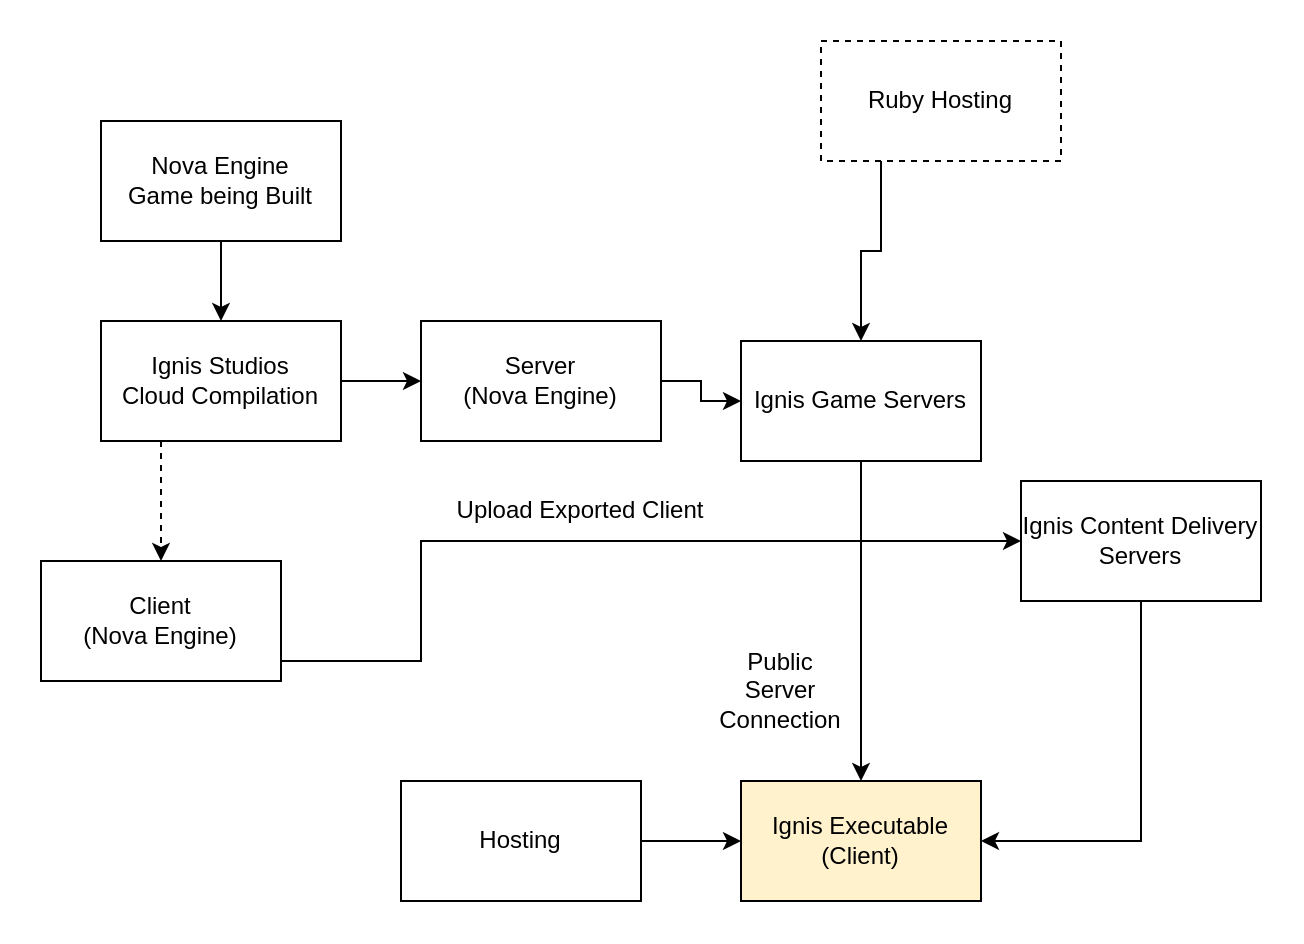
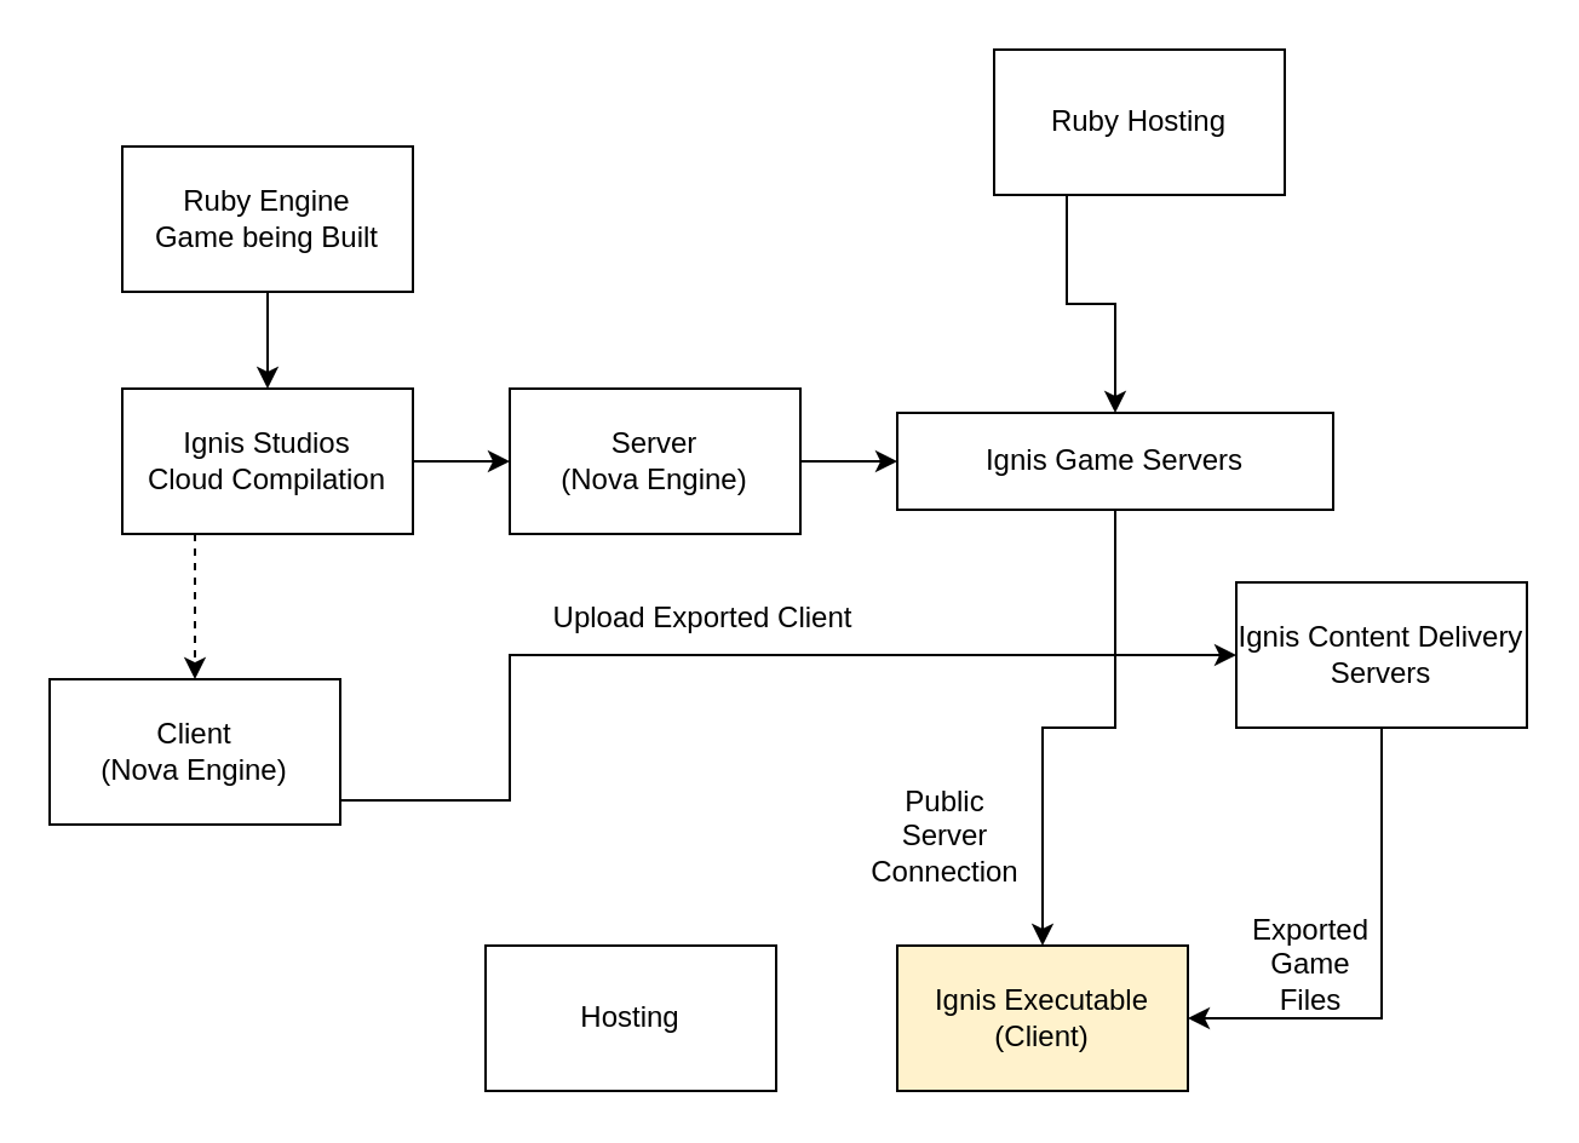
- <mxCell id="12" value="Ruby Hosting" style="rounded=0;whiteSpace=wrap;html=1;dashed=1;" vertex="1" parent="1"><mxGeometry x="410" y="20" width="120" height="60" as="geometry" /></mxCell>
+ <mxCell id="12" value="Ruby Hosting" style="rounded=0;whiteSpace=wrap;html=1;" vertex="1" parent="1"><mxGeometry x="410" y="20" width="120" height="60" as="geometry" /></mxCell>
- <mxCell id="3" value="&lt;div&gt;Nova Engine&lt;/div&gt;&lt;div&gt;Game being Built&lt;br&gt;&lt;/div&gt;" style="rounded=0;whiteSpace=wrap;html=1;" vertex="1" parent="1"><mxGeometry x="50" y="60" width="120" height="60" as="geometry" /></mxCell>
+ <mxCell id="3" value="&lt;div&gt;Ruby Engine&lt;/div&gt;&lt;div&gt;Game being Built&lt;br&gt;&lt;/div&gt;" style="rounded=0;whiteSpace=wrap;html=1;" vertex="1" parent="1"><mxGeometry x="50" y="60" width="120" height="60" as="geometry" /></mxCell>
- <mxCell id="14" value="Ignis Game Servers" style="rounded=0;whiteSpace=wrap;html=1;" vertex="1" parent="1"><mxGeometry x="370" y="170" width="120" height="60" as="geometry" /></mxCell>
+ <mxCell id="14" value="Ignis Game Servers" style="rounded=0;whiteSpace=wrap;html=1;" vertex="1" parent="1"><mxGeometry x="370" y="170" width="180" height="40" as="geometry" /></mxCell>
+ <mxCell id="20" value="Exported Game Files" style="text;html=1;align=center;verticalAlign=middle;whiteSpace=wrap;rounded=0;" vertex="1" parent="1"><mxGeometry x="511" y="383" width="60" height="30" as="geometry" /></mxCell>
- <mxCell id="18" style="edgeStyle=orthogonalEdgeStyle;rounded=0;orthogonalLoop=1;jettySize=auto;html=1;exitX=1;exitY=0.5;exitDx=0;exitDy=0;entryX=0;entryY=0.5;entryDx=0;entryDy=0;" edge="1" parent="1" source="19" target="17"><mxGeometry relative="1" as="geometry" /></mxCell>
